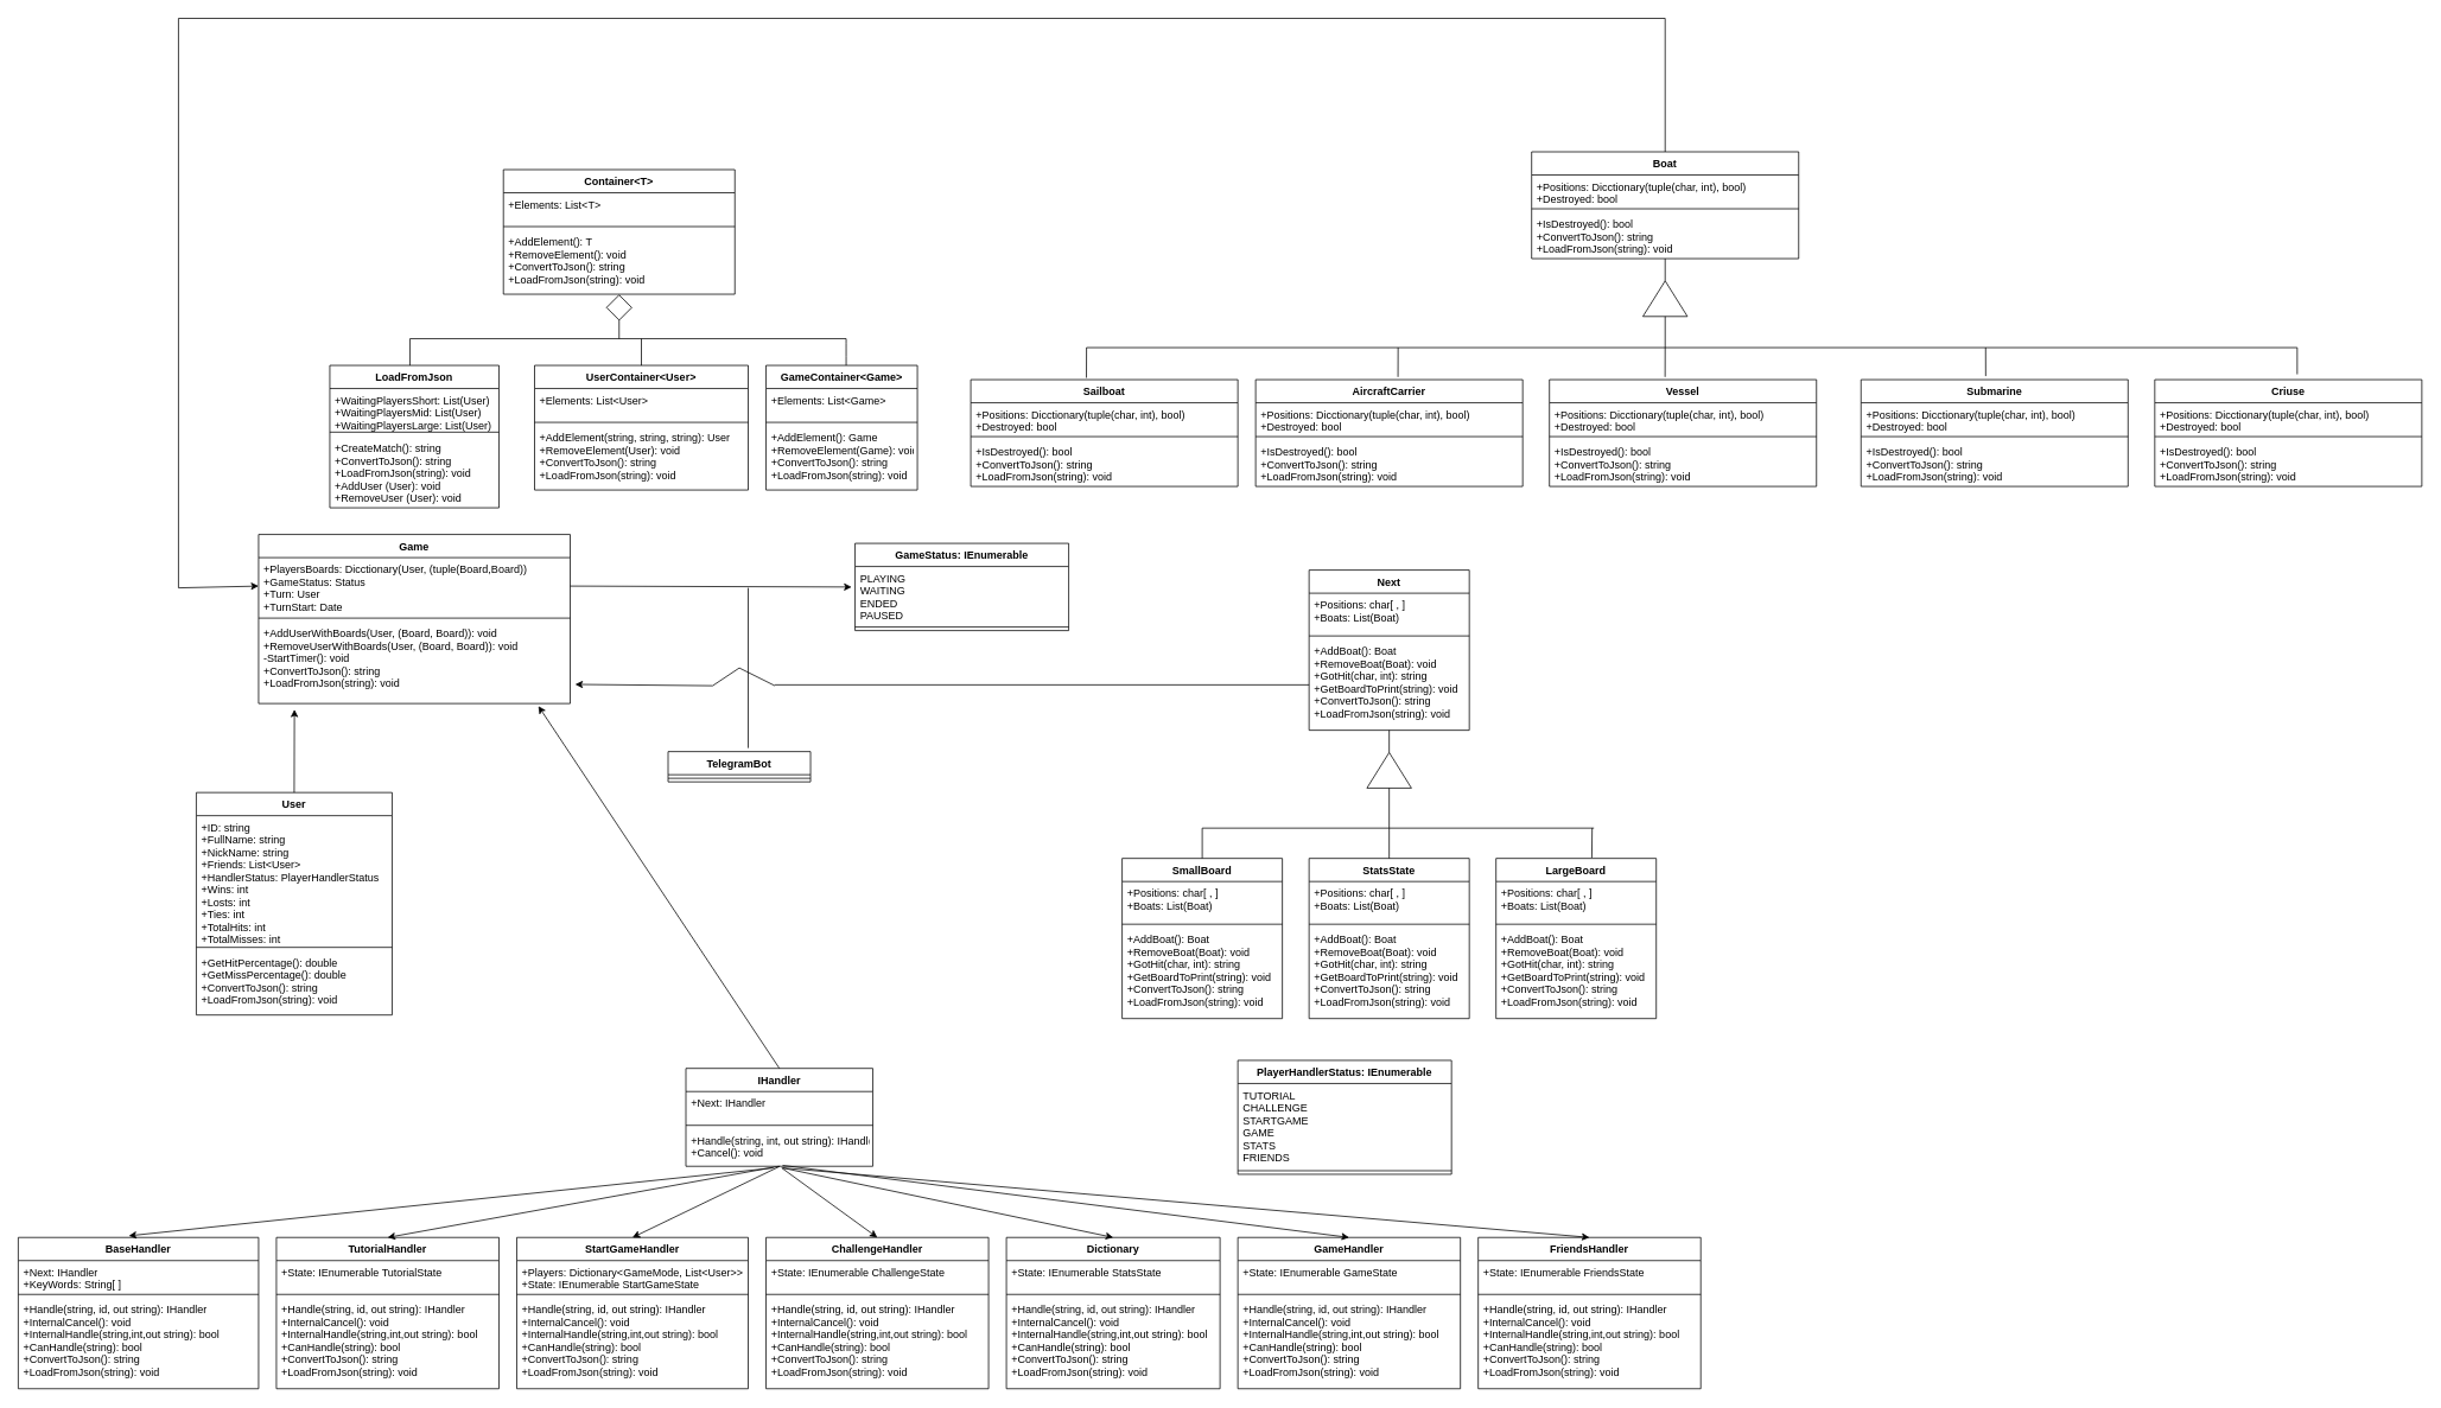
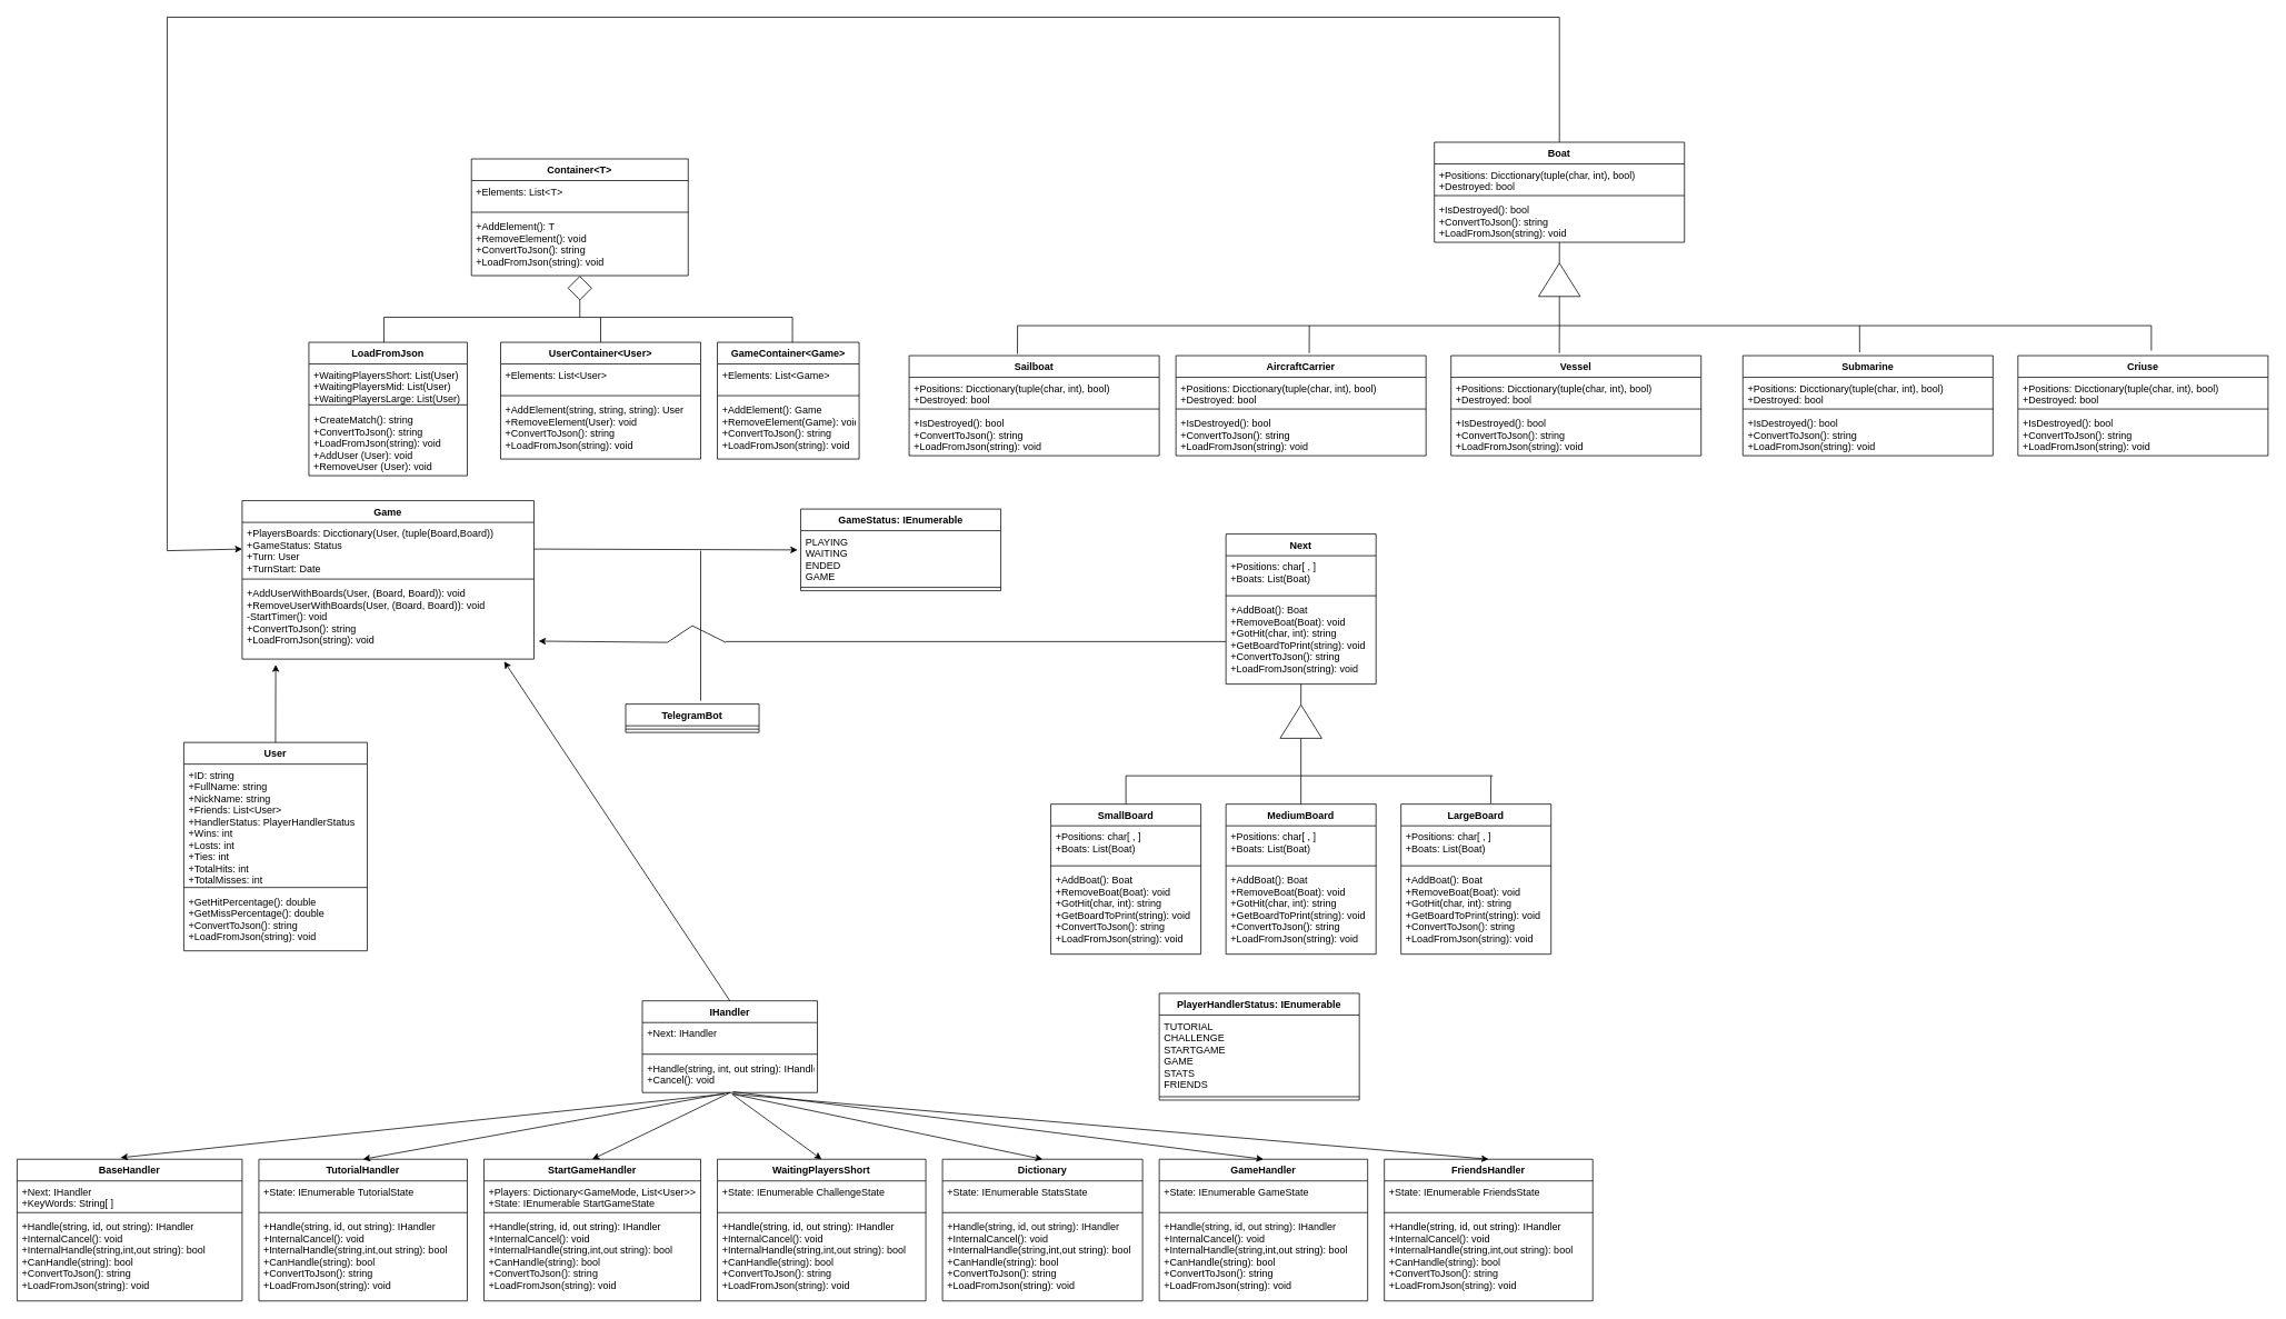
- <mxCell id="19" value="PLAYING&#10;WAITING&#10;ENDED&#10;PAUSED" style="text;strokeColor=none;fillColor=none;align=left;verticalAlign=top;spacingLeft=4;spacingRight=4;overflow=hidden;rotatable=0;points=[[0,0.5],[1,0.5]];portConstraint=eastwest;" parent="18" vertex="1"><mxGeometry y="26" width="240" height="64" as="geometry" /></mxCell>
+ <mxCell id="19" value="PLAYING&#10;WAITING&#10;ENDED&#10;GAME" style="text;strokeColor=none;fillColor=none;align=left;verticalAlign=top;spacingLeft=4;spacingRight=4;overflow=hidden;rotatable=0;points=[[0,0.5],[1,0.5]];portConstraint=eastwest;" parent="18" vertex="1"><mxGeometry y="26" width="240" height="64" as="geometry" /></mxCell>
- <mxCell id="78" value="StatsState" style="swimlane;fontStyle=1;align=center;verticalAlign=top;childLayout=stackLayout;horizontal=1;startSize=26;horizontalStack=0;resizeParent=1;resizeParentMax=0;resizeLast=0;collapsible=1;marginBottom=0;" parent="1" vertex="1"><mxGeometry x="1470" y="964" width="180" height="180" as="geometry" /></mxCell>
+ <mxCell id="78" value="MediumBoard" style="swimlane;fontStyle=1;align=center;verticalAlign=top;childLayout=stackLayout;horizontal=1;startSize=26;horizontalStack=0;resizeParent=1;resizeParentMax=0;resizeLast=0;collapsible=1;marginBottom=0;" parent="1" vertex="1"><mxGeometry x="1470" y="964" width="180" height="180" as="geometry" /></mxCell>
- <mxCell id="47" value="ChallengeHandler" style="swimlane;fontStyle=1;align=center;verticalAlign=top;childLayout=stackLayout;horizontal=1;startSize=26;horizontalStack=0;resizeParent=1;resizeParentMax=0;resizeLast=0;collapsible=1;marginBottom=0;" parent="1" vertex="1"><mxGeometry x="860" y="1390" width="250" height="170" as="geometry" /></mxCell>
+ <mxCell id="47" value="WaitingPlayersShort" style="swimlane;fontStyle=1;align=center;verticalAlign=top;childLayout=stackLayout;horizontal=1;startSize=26;horizontalStack=0;resizeParent=1;resizeParentMax=0;resizeLast=0;collapsible=1;marginBottom=0;" parent="1" vertex="1"><mxGeometry x="860" y="1390" width="250" height="170" as="geometry" /></mxCell>
